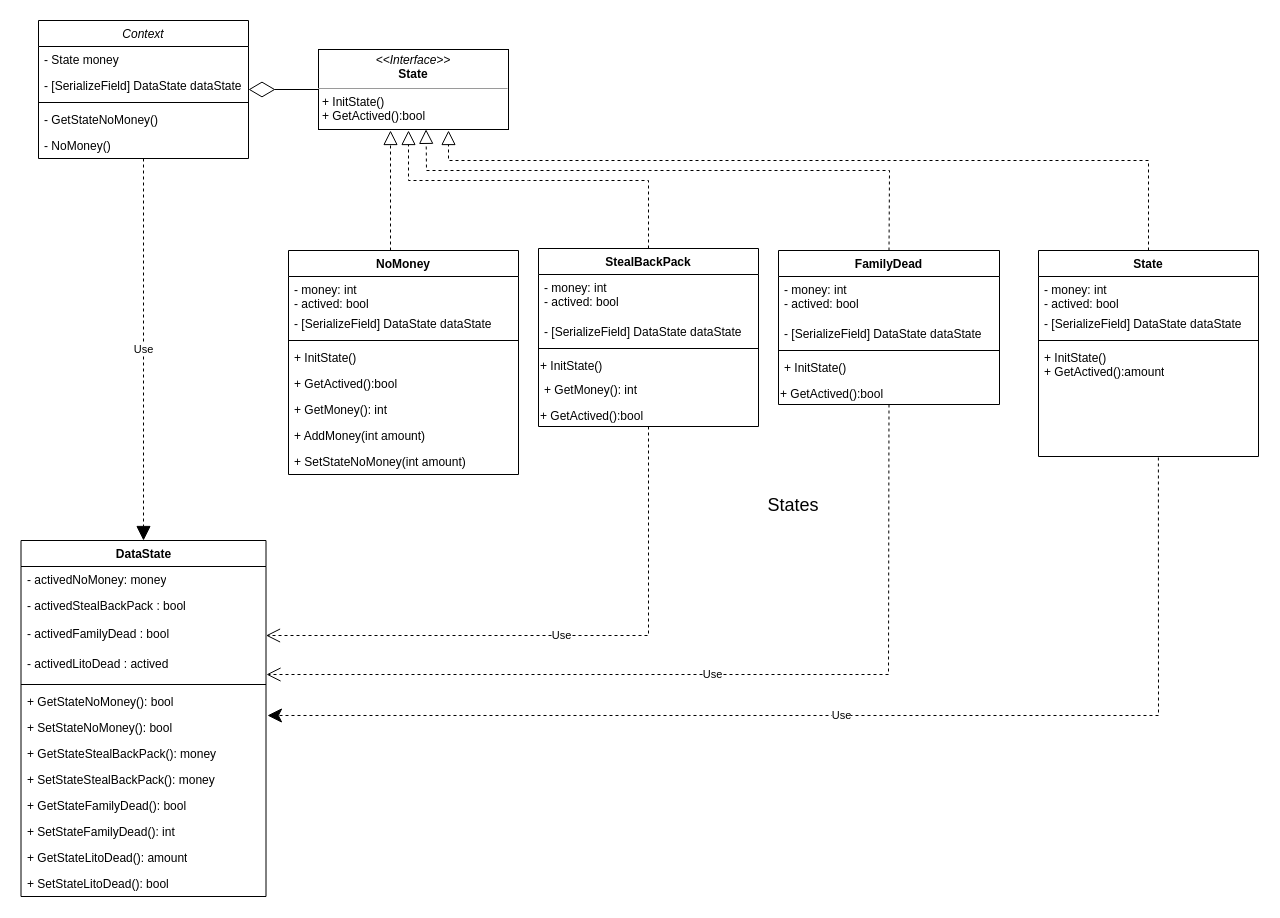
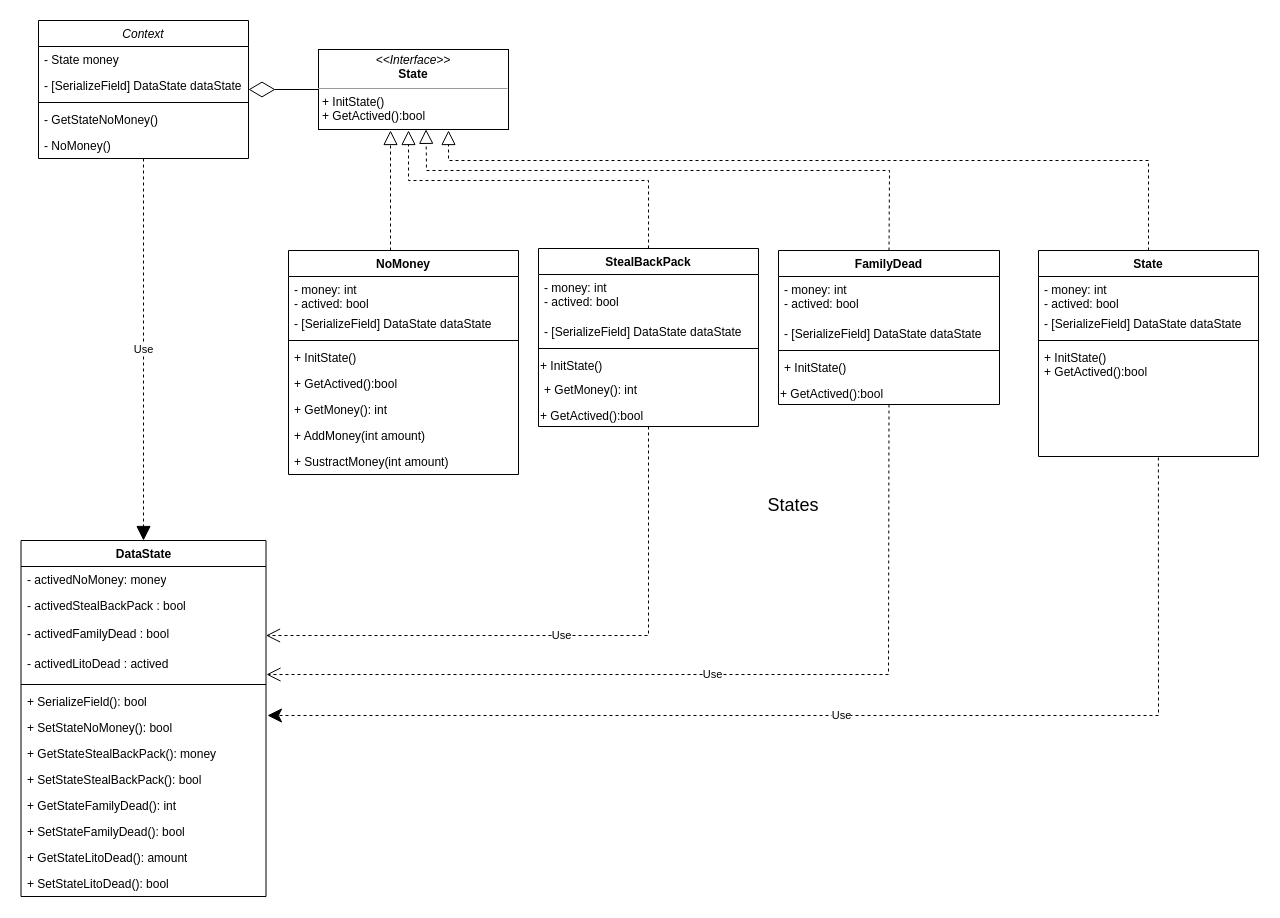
- <mxCell id="40" value="+ InitState()&lt;br&gt;+ GetActived():amount" style="text;strokeColor=none;fillColor=none;align=left;verticalAlign=top;spacingLeft=4;spacingRight=4;overflow=hidden;rotatable=0;points=[[0,0.5],[1,0.5]];portConstraint=eastwest;whiteSpace=wrap;html=1;" parent="36" vertex="1"><mxGeometry y="94" width="220" height="112" as="geometry" /></mxCell>
+ <mxCell id="40" value="+ InitState()&lt;br&gt;+ GetActived():bool" style="text;strokeColor=none;fillColor=none;align=left;verticalAlign=top;spacingLeft=4;spacingRight=4;overflow=hidden;rotatable=0;points=[[0,0.5],[1,0.5]];portConstraint=eastwest;whiteSpace=wrap;html=1;" parent="36" vertex="1"><mxGeometry y="94" width="220" height="112" as="geometry" /></mxCell>
- <mxCell id="18" value="+ SetStateNoMoney(int amount)" style="text;align=left;verticalAlign=top;spacingLeft=4;spacingRight=4;overflow=hidden;rotatable=0;points=[[0,0.5],[1,0.5]];portConstraint=eastwest;" vertex="1" parent="10"><mxGeometry y="198" width="230" height="26" as="geometry" /></mxCell>
+ <mxCell id="18" value="+ SustractMoney(int amount)" style="text;align=left;verticalAlign=top;spacingLeft=4;spacingRight=4;overflow=hidden;rotatable=0;points=[[0,0.5],[1,0.5]];portConstraint=eastwest;" vertex="1" parent="10"><mxGeometry y="198" width="230" height="26" as="geometry" /></mxCell>
- <mxCell id="48" value="+ GetStateNoMoney(): bool" style="text;strokeColor=none;fillColor=none;align=left;verticalAlign=top;spacingLeft=4;spacingRight=4;overflow=hidden;rotatable=0;points=[[0,0.5],[1,0.5]];portConstraint=eastwest;whiteSpace=wrap;html=1;" parent="42" vertex="1"><mxGeometry y="148" width="245" height="26" as="geometry" /></mxCell>
+ <mxCell id="48" value="+ SerializeField(): bool" style="text;strokeColor=none;fillColor=none;align=left;verticalAlign=top;spacingLeft=4;spacingRight=4;overflow=hidden;rotatable=0;points=[[0,0.5],[1,0.5]];portConstraint=eastwest;whiteSpace=wrap;html=1;" parent="42" vertex="1"><mxGeometry y="148" width="245" height="26" as="geometry" /></mxCell>
- <mxCell id="51" value="+ SetStateStealBackPack(): money" style="text;strokeColor=none;fillColor=none;align=left;verticalAlign=top;spacingLeft=4;spacingRight=4;overflow=hidden;rotatable=0;points=[[0,0.5],[1,0.5]];portConstraint=eastwest;whiteSpace=wrap;html=1;" parent="42" vertex="1"><mxGeometry y="226" width="245" height="26" as="geometry" /></mxCell>
+ <mxCell id="51" value="+ SetStateStealBackPack(): bool" style="text;strokeColor=none;fillColor=none;align=left;verticalAlign=top;spacingLeft=4;spacingRight=4;overflow=hidden;rotatable=0;points=[[0,0.5],[1,0.5]];portConstraint=eastwest;whiteSpace=wrap;html=1;" parent="42" vertex="1"><mxGeometry y="226" width="245" height="26" as="geometry" /></mxCell>
- <mxCell id="52" value="+ GetStateFamilyDead(): bool" style="text;strokeColor=none;fillColor=none;align=left;verticalAlign=top;spacingLeft=4;spacingRight=4;overflow=hidden;rotatable=0;points=[[0,0.5],[1,0.5]];portConstraint=eastwest;whiteSpace=wrap;html=1;" parent="42" vertex="1"><mxGeometry y="252" width="245" height="26" as="geometry" /></mxCell>
+ <mxCell id="52" value="+ GetStateFamilyDead(): int" style="text;strokeColor=none;fillColor=none;align=left;verticalAlign=top;spacingLeft=4;spacingRight=4;overflow=hidden;rotatable=0;points=[[0,0.5],[1,0.5]];portConstraint=eastwest;whiteSpace=wrap;html=1;" parent="42" vertex="1"><mxGeometry y="252" width="245" height="26" as="geometry" /></mxCell>
- <mxCell id="53" value="+ SetStateFamilyDead(): int" style="text;strokeColor=none;fillColor=none;align=left;verticalAlign=top;spacingLeft=4;spacingRight=4;overflow=hidden;rotatable=0;points=[[0,0.5],[1,0.5]];portConstraint=eastwest;whiteSpace=wrap;html=1;" parent="42" vertex="1"><mxGeometry y="278" width="245" height="26" as="geometry" /></mxCell>
+ <mxCell id="53" value="+ SetStateFamilyDead(): bool" style="text;strokeColor=none;fillColor=none;align=left;verticalAlign=top;spacingLeft=4;spacingRight=4;overflow=hidden;rotatable=0;points=[[0,0.5],[1,0.5]];portConstraint=eastwest;whiteSpace=wrap;html=1;" parent="42" vertex="1"><mxGeometry y="278" width="245" height="26" as="geometry" /></mxCell>
